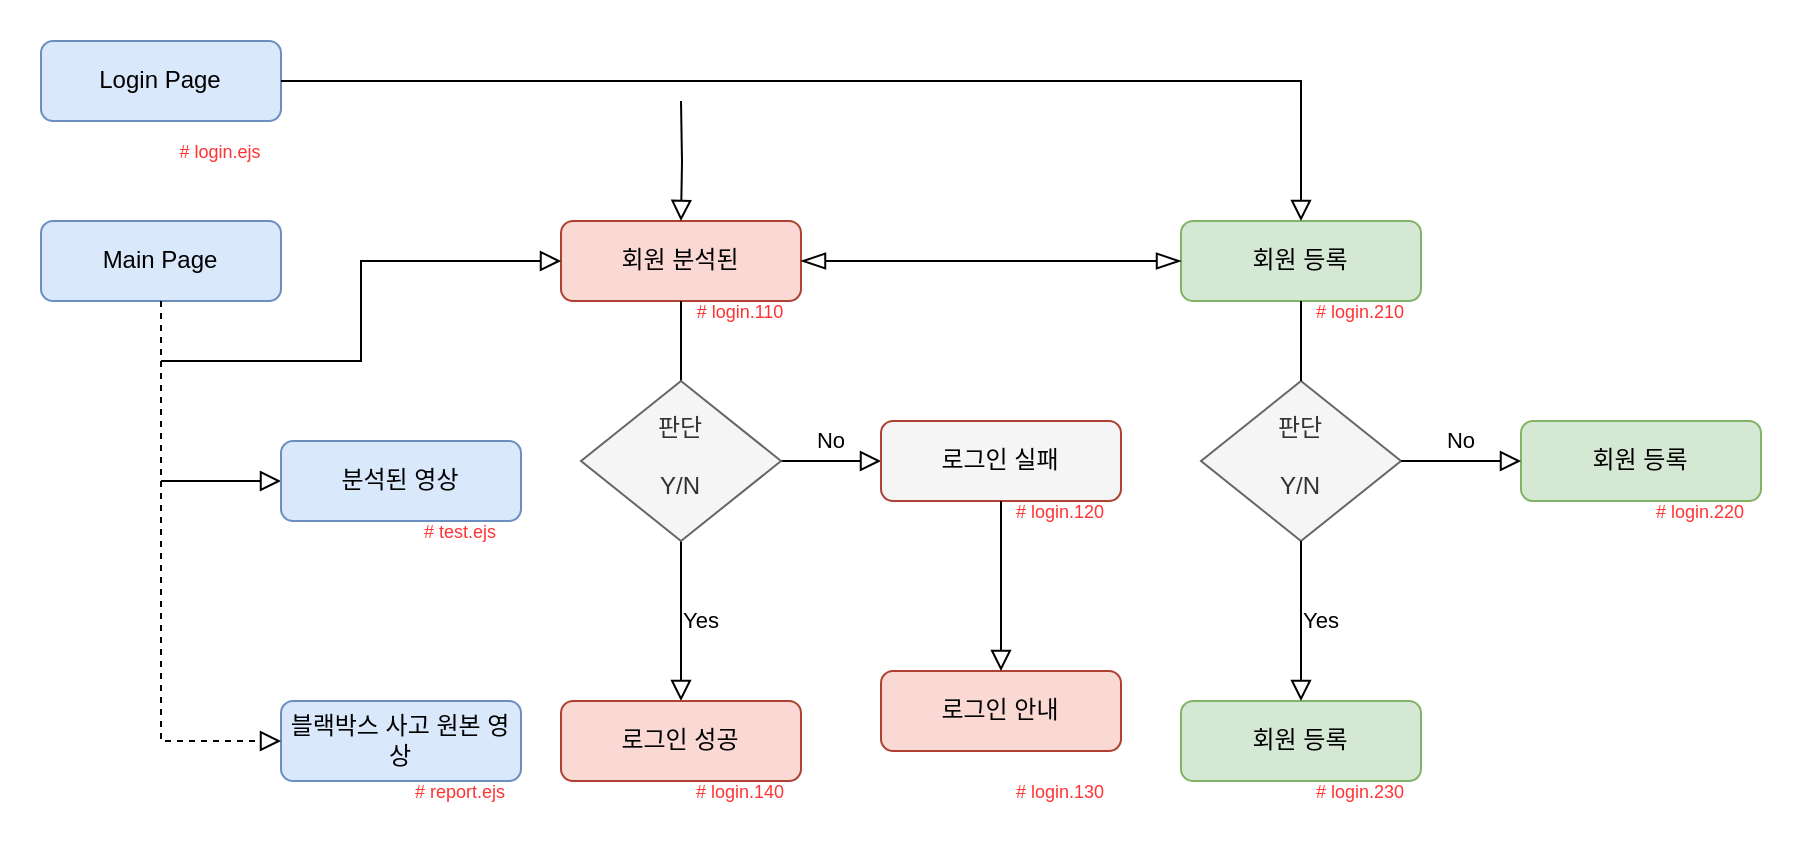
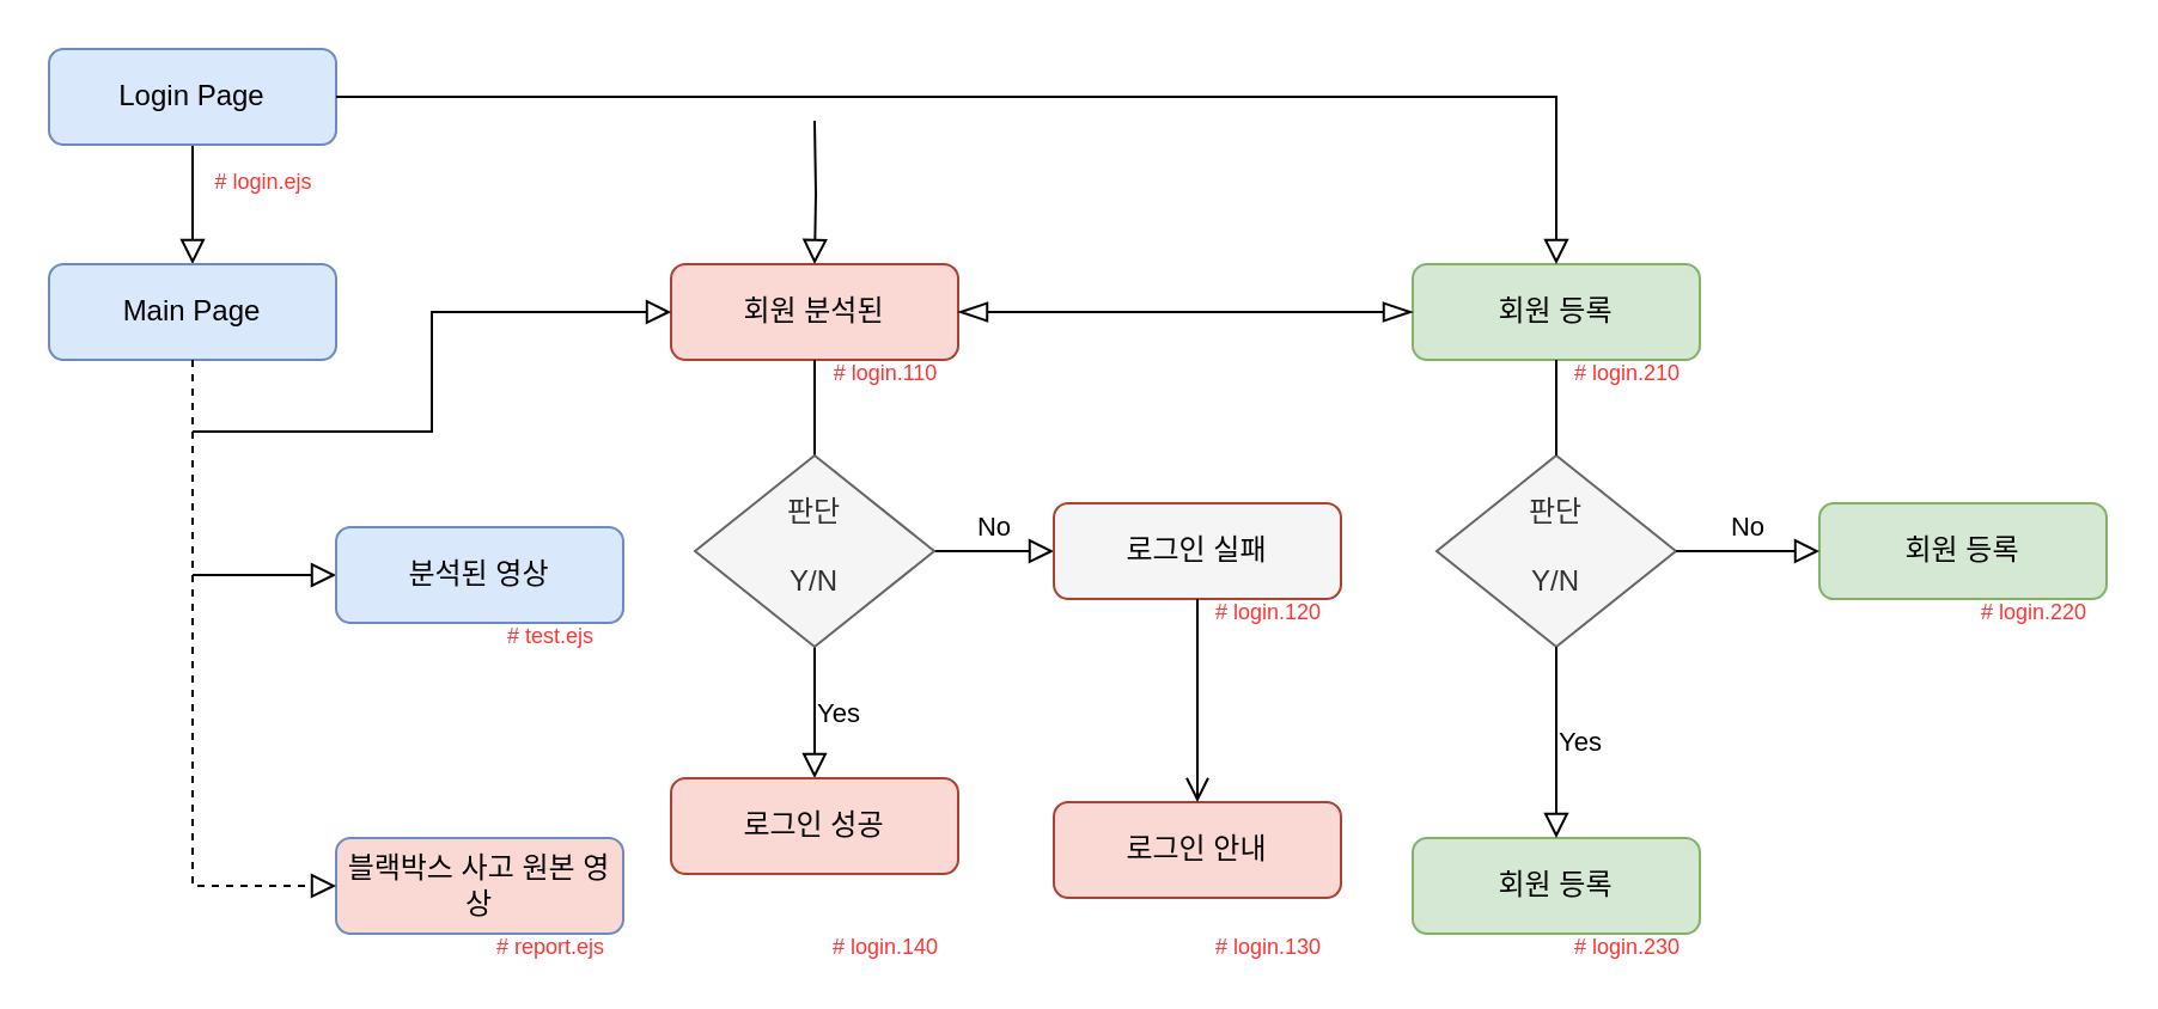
+ <mxCell id="2" value="" style="rounded=0;html=1;jettySize=auto;orthogonalLoop=1;fontSize=11;endArrow=block;endFill=0;endSize=8;strokeWidth=1;shadow=0;labelBackgroundColor=none;edgeStyle=orthogonalEdgeStyle;entryX=0.5;entryY=0;entryDx=0;entryDy=0;" parent="1" source="3" target="23" edge="1"><mxGeometry relative="1" as="geometry"><mxPoint x="120" y="120" as="targetPoint" /><Array as="points" /></mxGeometry></mxCell>
- <mxCell id="16" value="" style="edgeStyle=orthogonalEdgeStyle;rounded=0;html=1;jettySize=auto;orthogonalLoop=1;fontSize=11;endArrow=block;endFill=0;endSize=8;strokeWidth=1;shadow=0;labelBackgroundColor=none;entryX=0.5;entryY=0;entryDx=0;entryDy=0;fontStyle=1" edge="1" parent="1" source="11" target="15"><mxGeometry y="10" relative="1" as="geometry"><mxPoint as="offset" /><mxPoint x="360" y="260" as="sourcePoint" /><mxPoint x="430" y="260" as="targetPoint" /></mxGeometry></mxCell>
+ <mxCell id="16" value="" style="edgeStyle=orthogonalEdgeStyle;rounded=0;html=1;jettySize=auto;orthogonalLoop=1;fontSize=11;endArrow=open;endFill=0;endSize=8;strokeWidth=1;shadow=0;labelBackgroundColor=none;entryX=0.5;entryY=0;entryDx=0;entryDy=0;fontStyle=1;" edge="1" parent="1" source="11" target="15"><mxGeometry y="10" relative="1" as="geometry"><mxPoint as="offset" /><mxPoint x="360" y="260" as="sourcePoint" /><mxPoint x="430" y="260" as="targetPoint" /></mxGeometry></mxCell>
- <mxCell id="24" value="블랙박스 사고 원본 영상" style="rounded=1;whiteSpace=wrap;html=1;fontSize=12;glass=0;strokeWidth=1;shadow=0;fillColor=#dae8fc;strokeColor=#6c8ebf;" vertex="1" parent="1"><mxGeometry x="140" y="350" width="120" height="40" as="geometry" /></mxCell>
+ <mxCell id="24" value="블랙박스 사고 원본 영상" style="rounded=1;whiteSpace=wrap;html=1;fontSize=12;glass=0;strokeWidth=1;shadow=0;fillColor=#fad9d5;strokeColor=#6c8ebf;" vertex="1" parent="1"><mxGeometry x="140" y="350" width="120" height="40" as="geometry" /></mxCell>
- <mxCell id="12" value="로그인 성공" style="rounded=1;whiteSpace=wrap;html=1;fontSize=12;glass=0;strokeWidth=1;shadow=0;fillColor=#fad9d5;strokeColor=#ae4132;" vertex="1" parent="1"><mxGeometry x="280" y="350" width="120" height="40" as="geometry" /></mxCell>
+ <mxCell id="12" value="로그인 성공" style="rounded=1;whiteSpace=wrap;html=1;fontSize=12;glass=0;strokeWidth=1;shadow=0;fillColor=#fad9d5;strokeColor=#ae4132;" vertex="1" parent="1"><mxGeometry x="280" y="325" width="120" height="40" as="geometry" /></mxCell>
